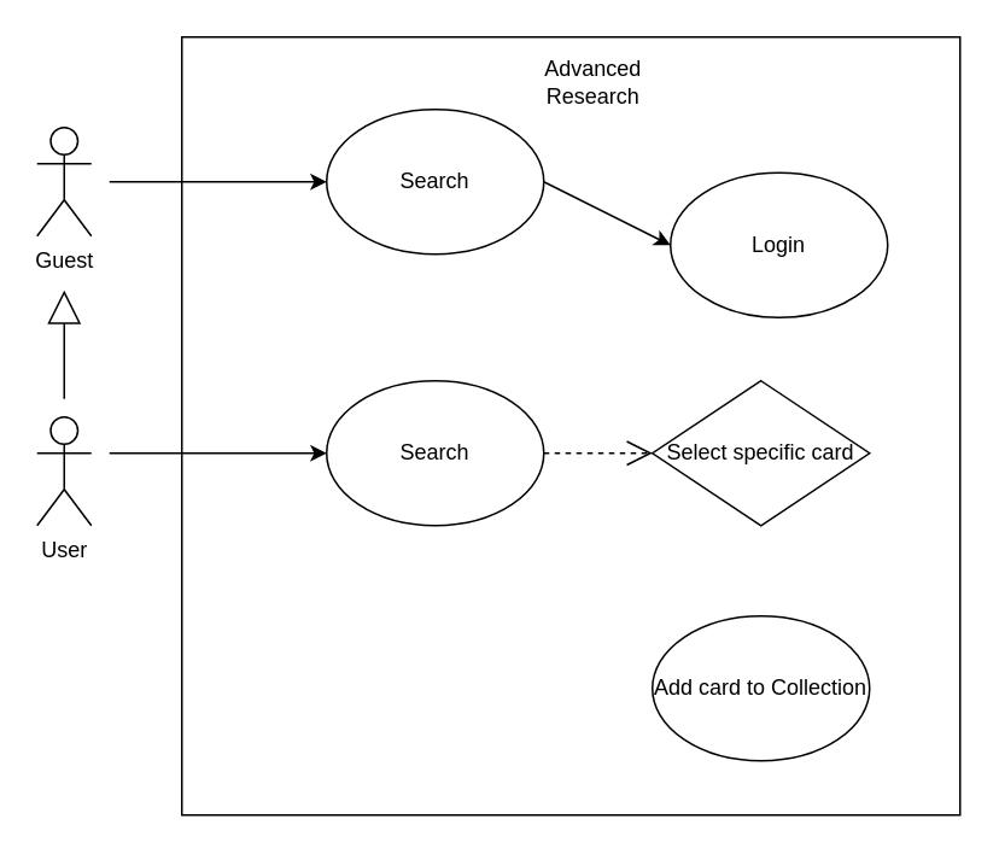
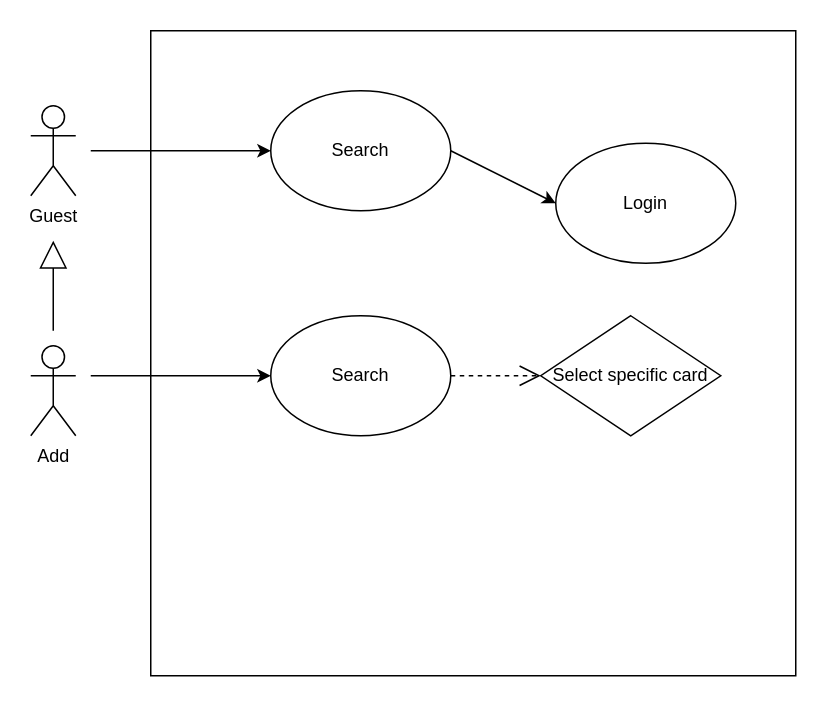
- <mxCell id="8" value="Advanced Research" style="text;html=1;strokeColor=none;fillColor=none;align=center;verticalAlign=middle;whiteSpace=wrap;rounded=0;" vertex="1" parent="1"><mxGeometry x="280" y="30" width="95" height="30" as="geometry" /></mxCell>
- <mxCell id="2" value="User" style="shape=umlActor;verticalLabelPosition=bottom;verticalAlign=top;html=1;outlineConnect=0;" vertex="1" parent="1"><mxGeometry x="20" y="230" width="30" height="60" as="geometry" /></mxCell>
+ <mxCell id="2" value="Add" style="shape=umlActor;verticalLabelPosition=bottom;verticalAlign=top;html=1;outlineConnect=0;" vertex="1" parent="1"><mxGeometry x="20" y="230" width="30" height="60" as="geometry" /></mxCell>
- <mxCell id="13" value="Add card to Collection" style="ellipse;whiteSpace=wrap;html=1;" vertex="1" parent="1"><mxGeometry x="360" y="340" width="120" height="80" as="geometry" /></mxCell>
